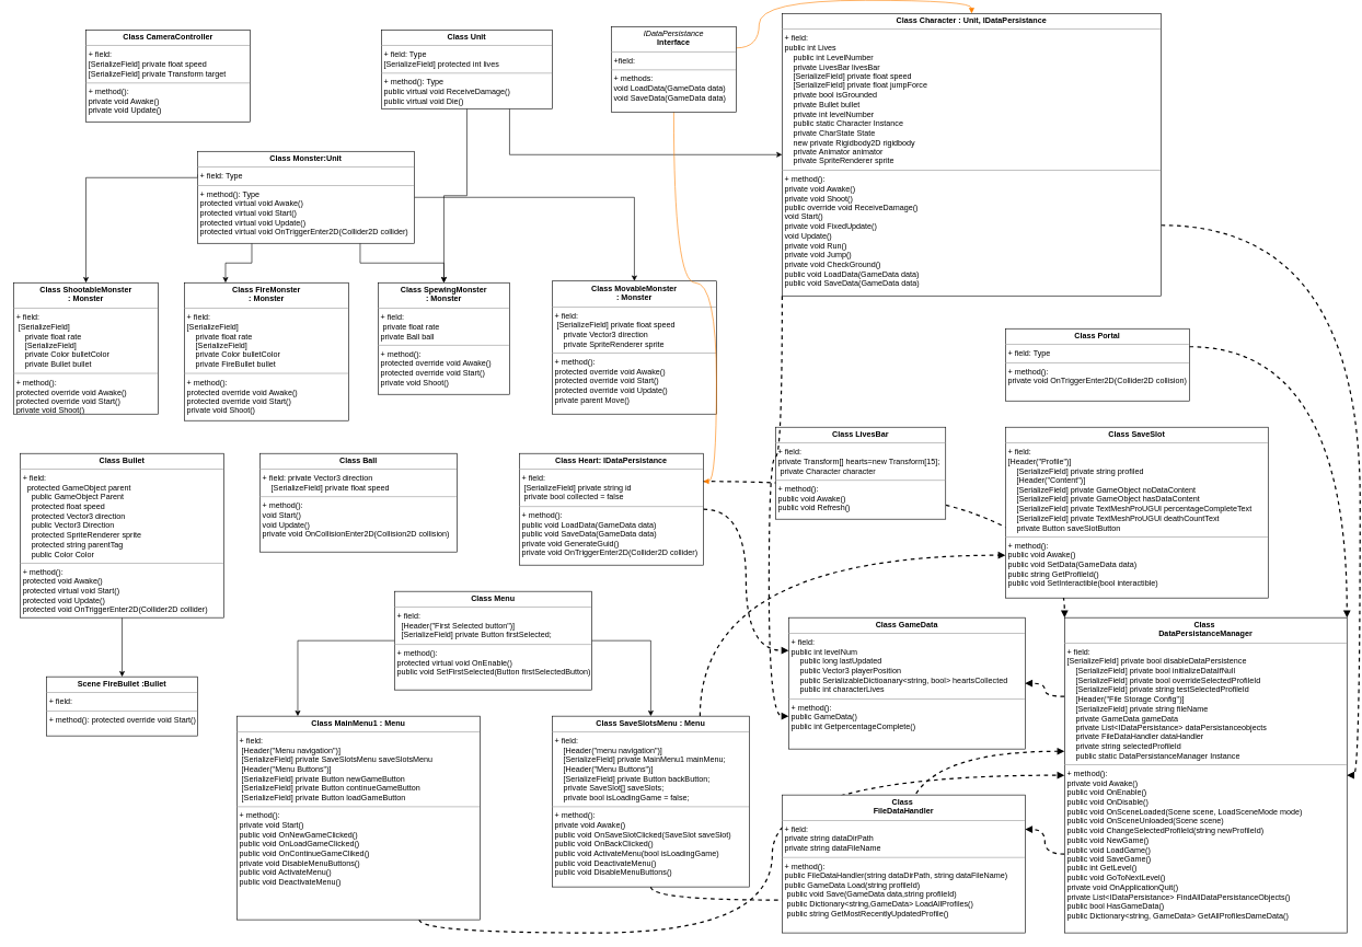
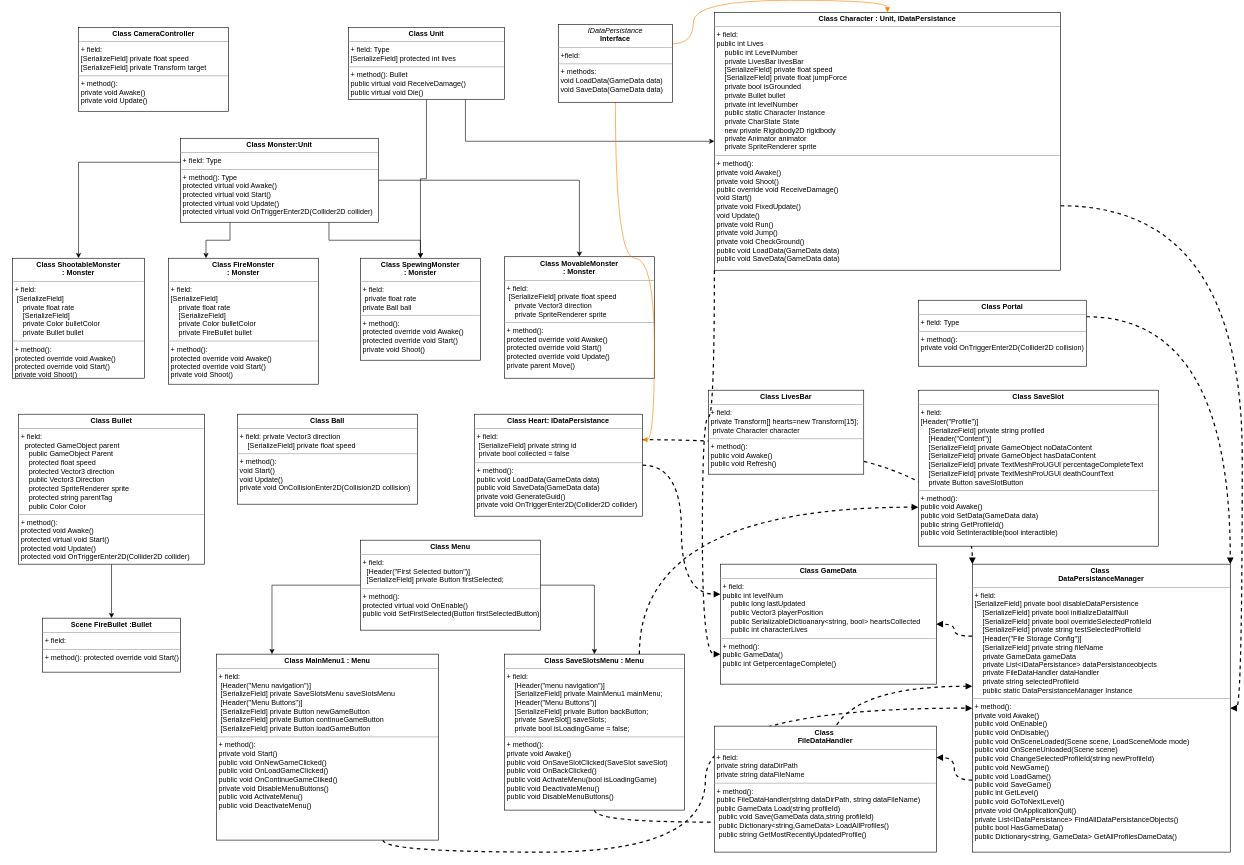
- <mxCell id="9" value="&lt;p style=&quot;margin:0px;margin-top:4px;text-align:center;&quot;&gt;&lt;b&gt;Class Unit&lt;/b&gt;&lt;/p&gt;&lt;hr size=&quot;1&quot;&gt;&lt;p style=&quot;margin:0px;margin-left:4px;&quot;&gt;+ field: Type&lt;/p&gt;&lt;p style=&quot;margin:0px;margin-left:4px;&quot;&gt;[SerializeField] protected int lives&lt;br&gt;&lt;/p&gt;&lt;hr size=&quot;1&quot;&gt;&lt;p style=&quot;margin:0px;margin-left:4px;&quot;&gt;+ method(): Type&lt;/p&gt;&lt;p style=&quot;margin:0px;margin-left:4px;&quot;&gt;public virtual void ReceiveDamage()&lt;br&gt;&lt;/p&gt;&lt;p style=&quot;margin:0px;margin-left:4px;&quot;&gt;public virtual void Die()&lt;br&gt;&lt;/p&gt;" style="verticalAlign=top;align=left;overflow=fill;fontSize=12;fontFamily=Helvetica;html=1;rounded=0;glass=0;sketch=0;" parent="1" vertex="1"><mxGeometry x="580" y="45" width="260" height="120" as="geometry" /></mxCell>
+ <mxCell id="9" value="&lt;p style=&quot;margin:0px;margin-top:4px;text-align:center;&quot;&gt;&lt;b&gt;Class Unit&lt;/b&gt;&lt;/p&gt;&lt;hr size=&quot;1&quot;&gt;&lt;p style=&quot;margin:0px;margin-left:4px;&quot;&gt;+ field: Type&lt;/p&gt;&lt;p style=&quot;margin:0px;margin-left:4px;&quot;&gt;[SerializeField] protected int lives&lt;br&gt;&lt;/p&gt;&lt;hr size=&quot;1&quot;&gt;&lt;p style=&quot;margin:0px;margin-left:4px;&quot;&gt;+ method(): Bullet&lt;/p&gt;&lt;p style=&quot;margin:0px;margin-left:4px;&quot;&gt;public virtual void ReceiveDamage()&lt;br&gt;&lt;/p&gt;&lt;p style=&quot;margin:0px;margin-left:4px;&quot;&gt;public virtual void Die()&lt;br&gt;&lt;/p&gt;" style="verticalAlign=top;align=left;overflow=fill;fontSize=12;fontFamily=Helvetica;html=1;rounded=0;glass=0;sketch=0;" parent="1" vertex="1"><mxGeometry x="580" y="45" width="260" height="120" as="geometry" /></mxCell>
- <mxCell id="11" value="&lt;p style=&quot;margin:0px;margin-top:4px;text-align:center;&quot;&gt;&lt;b&gt;Class SpewingMonster&lt;/b&gt;&lt;/p&gt;&lt;div style=&quot;text-align: center;&quot;&gt;&lt;b&gt;: Monster&lt;/b&gt;&lt;/div&gt;&lt;hr size=&quot;1&quot;&gt;&lt;p style=&quot;margin:0px;margin-left:4px;&quot;&gt;+ field:&lt;/p&gt;&lt;p style=&quot;margin:0px;margin-left:4px;&quot;&gt;&amp;nbsp;private float rate&lt;/p&gt;&lt;p style=&quot;margin:0px;margin-left:4px;&quot;&gt;private Ball ball&lt;br&gt;&lt;/p&gt;&lt;hr size=&quot;1&quot;&gt;&lt;p style=&quot;margin:0px;margin-left:4px;&quot;&gt;+ method():&lt;/p&gt;&lt;p style=&quot;margin:0px;margin-left:4px;&quot;&gt;protected override void Awake()&lt;br&gt;&lt;/p&gt;&lt;p style=&quot;margin:0px;margin-left:4px;&quot;&gt;protected override void Start()&lt;br&gt;&lt;/p&gt;&lt;p style=&quot;margin:0px;margin-left:4px;&quot;&gt;private void Shoot()&lt;br&gt;&lt;/p&gt;" style="verticalAlign=top;align=left;overflow=fill;fontSize=12;fontFamily=Helvetica;html=1;rounded=0;glass=0;sketch=0;" parent="1" vertex="1"><mxGeometry x="575" y="430" width="200" height="170" as="geometry" /></mxCell>
+ <mxCell id="11" value="&lt;p style=&quot;margin:0px;margin-top:4px;text-align:center;&quot;&gt;&lt;b&gt;Class SpewingMonster&lt;/b&gt;&lt;/p&gt;&lt;div style=&quot;text-align: center;&quot;&gt;&lt;b&gt;: Monster&lt;/b&gt;&lt;/div&gt;&lt;hr size=&quot;1&quot;&gt;&lt;p style=&quot;margin:0px;margin-left:4px;&quot;&gt;+ field:&lt;/p&gt;&lt;p style=&quot;margin:0px;margin-left:4px;&quot;&gt;&amp;nbsp;private float rate&lt;/p&gt;&lt;p style=&quot;margin:0px;margin-left:4px;&quot;&gt;private Ball ball&lt;br&gt;&lt;/p&gt;&lt;hr size=&quot;1&quot;&gt;&lt;p style=&quot;margin:0px;margin-left:4px;&quot;&gt;+ method():&lt;/p&gt;&lt;p style=&quot;margin:0px;margin-left:4px;&quot;&gt;protected override void Awake()&lt;br&gt;&lt;/p&gt;&lt;p style=&quot;margin:0px;margin-left:4px;&quot;&gt;protected override void Start()&lt;br&gt;&lt;/p&gt;&lt;p style=&quot;margin:0px;margin-left:4px;&quot;&gt;private void Shoot()&lt;br&gt;&lt;/p&gt;" style="verticalAlign=top;align=left;overflow=fill;fontSize=12;fontFamily=Helvetica;html=1;rounded=0;glass=0;sketch=0;" parent="1" vertex="1"><mxGeometry x="600" y="430" width="200" height="170" as="geometry" /></mxCell>
